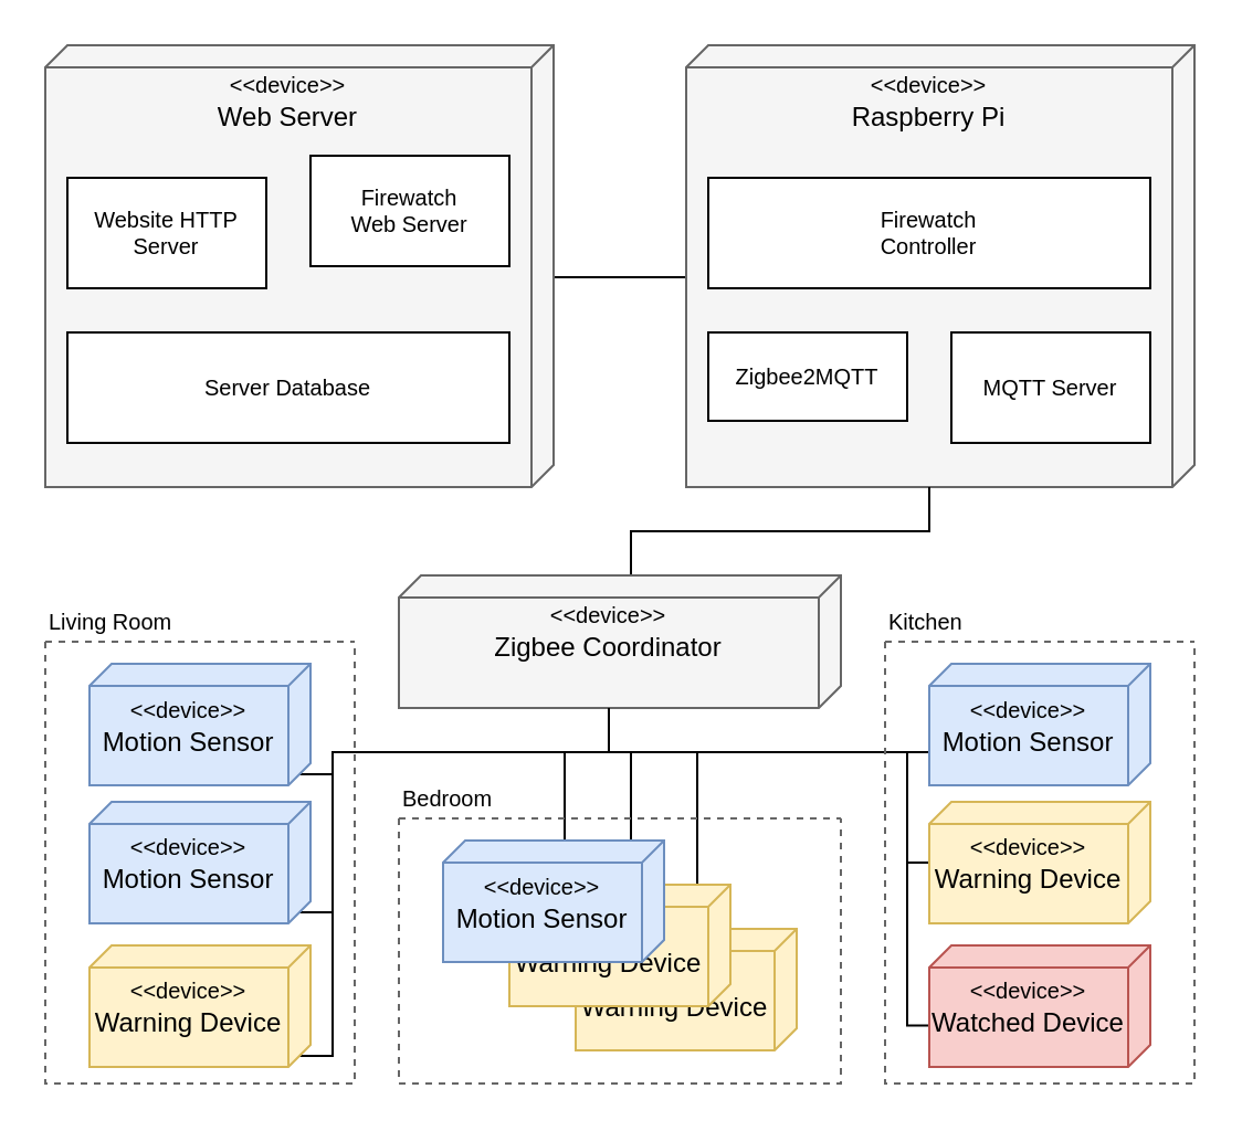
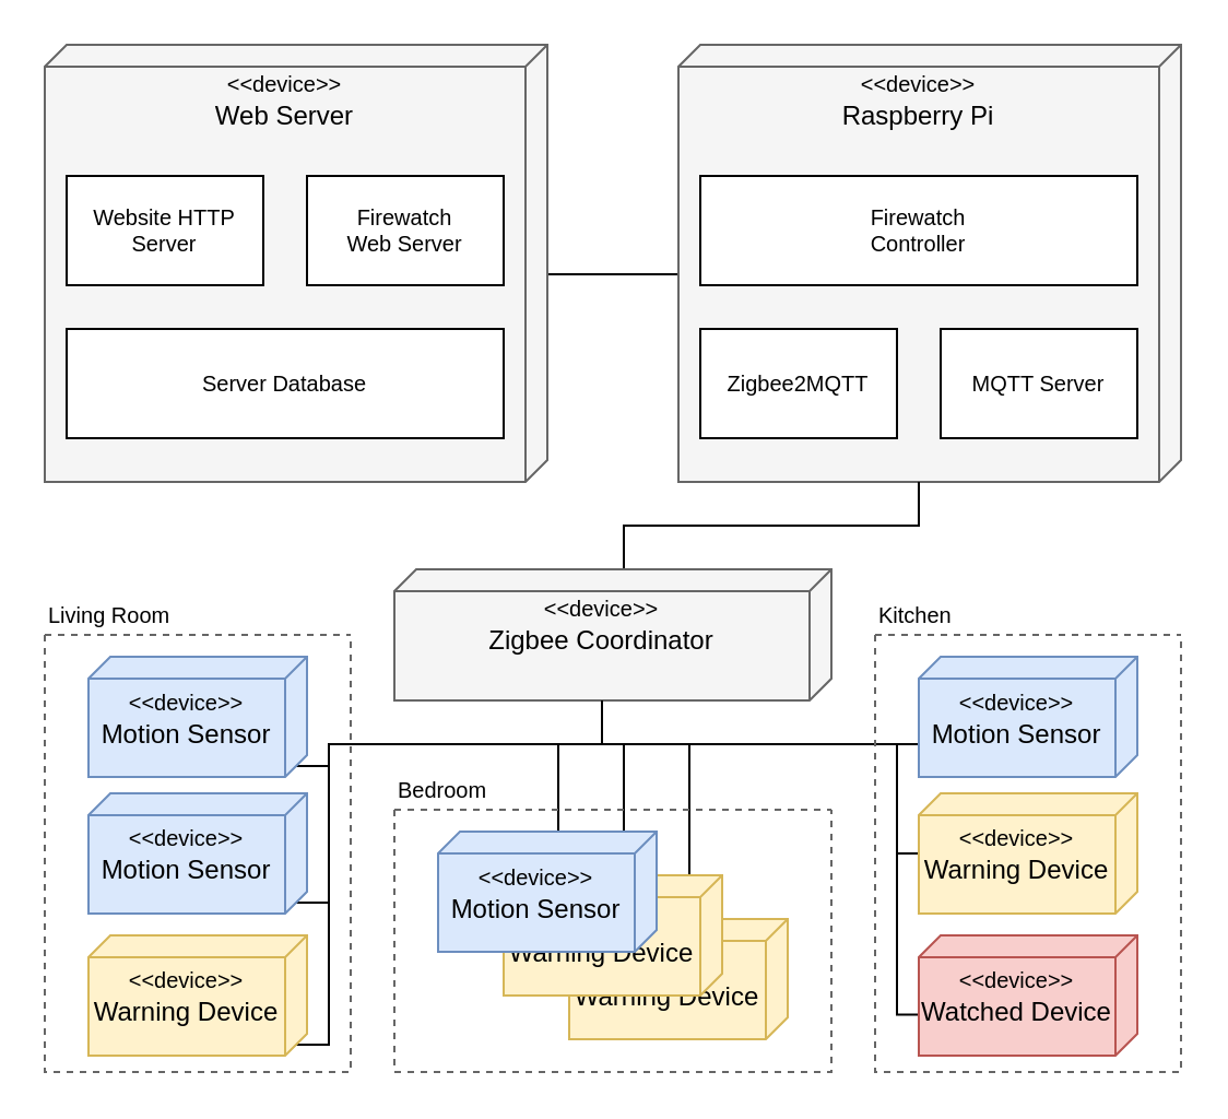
- <mxCell id="12" value="Firewatch&lt;br&gt;Web Server" style="rounded=0;whiteSpace=wrap;html=1;fontSize=10;" vertex="1" parent="1"><mxGeometry x="140" y="70" width="90" height="50" as="geometry" /></mxCell>
+ <mxCell id="12" value="Firewatch&lt;br&gt;Web Server" style="rounded=0;whiteSpace=wrap;html=1;fontSize=10;" vertex="1" parent="1"><mxGeometry x="140" y="80" width="90" height="50" as="geometry" /></mxCell>
- <mxCell id="8" value="Zigbee2MQTT" style="rounded=0;whiteSpace=wrap;html=1;fontSize=10;" vertex="1" parent="1"><mxGeometry x="320" y="150" width="90" height="40" as="geometry" /></mxCell>
+ <mxCell id="8" value="Zigbee2MQTT" style="rounded=0;whiteSpace=wrap;html=1;fontSize=10;" vertex="1" parent="1"><mxGeometry x="320" y="150" width="90" height="50" as="geometry" /></mxCell>
